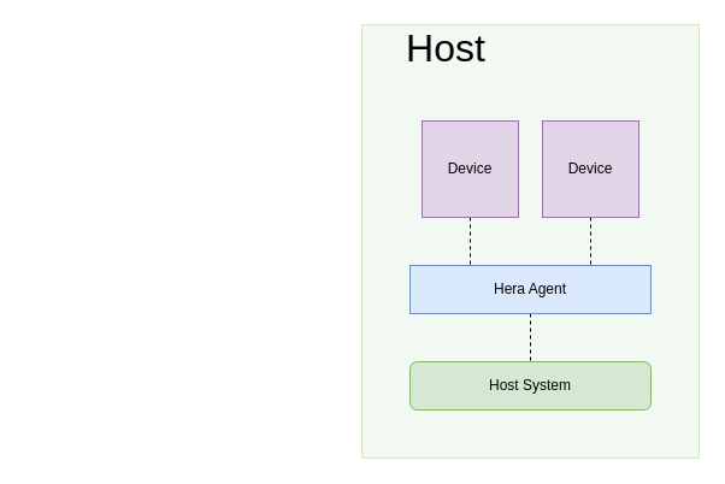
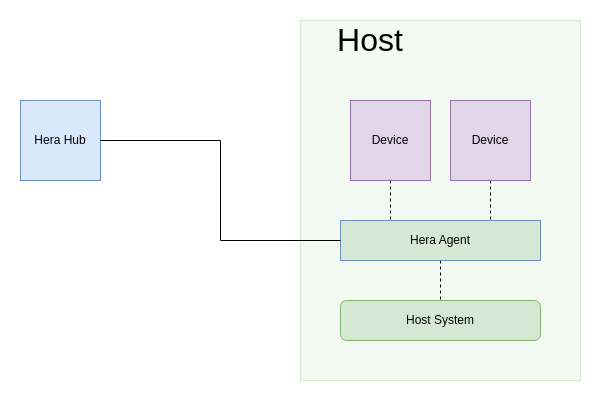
+ <mxCell id="2" value="Hera Hub" style="whiteSpace=wrap;html=1;aspect=fixed;fillColor=#dae8fc;strokeColor=#6c8ebf;" parent="1" vertex="1"><mxGeometry x="20" y="100" width="80" height="80" as="geometry" /></mxCell>
+ <mxCell id="12" value="" style="endArrow=none;html=1;edgeStyle=orthogonalEdgeStyle;rounded=0;entryX=0;entryY=0.5;entryDx=0;entryDy=0;exitX=1;exitY=0.5;exitDx=0;exitDy=0;" edge="1" parent="1" source="2" target="9"><mxGeometry width="50" height="50" relative="1" as="geometry"><mxPoint x="160" y="130" as="sourcePoint" /><mxPoint x="190" y="210" as="targetPoint" /></mxGeometry></mxCell>
- <mxCell id="9" value="Hera Agent" style="rounded=0;whiteSpace=wrap;html=1;fillColor=#dae8fc;strokeColor=#6c8ebf;" parent="3" vertex="1"><mxGeometry x="40" y="200" width="200" height="40" as="geometry" /></mxCell>
+ <mxCell id="9" value="Hera Agent" style="rounded=0;whiteSpace=wrap;html=1;fillColor=#d5e8d4;strokeColor=#6c8ebf;" parent="3" vertex="1"><mxGeometry x="40" y="200" width="200" height="40" as="geometry" /></mxCell>
